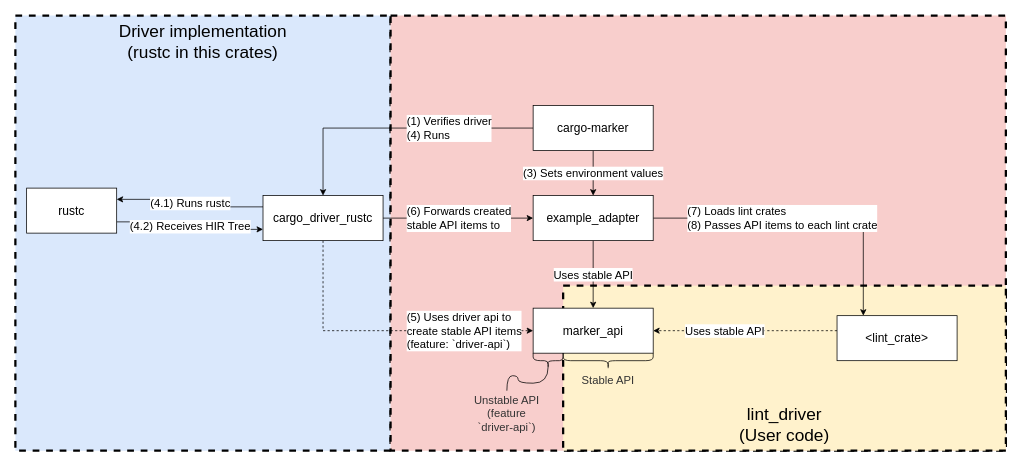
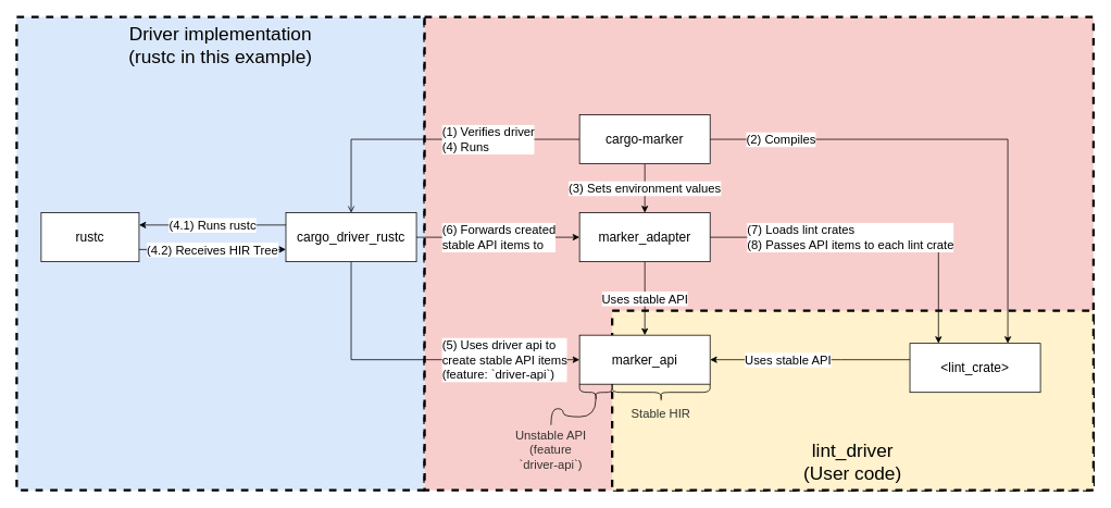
- <mxCell id="27" value="Driver implementation&lt;br style=&quot;font-size: 23px;&quot;&gt;(rustc in this crates)" style="text;html=1;strokeColor=none;fillColor=none;align=center;verticalAlign=middle;whiteSpace=wrap;rounded=0;fontSize=23;" parent="1" vertex="1"><mxGeometry x="130" y="20" width="280" height="70" as="geometry" /></mxCell>
+ <mxCell id="27" value="Driver implementation&lt;br style=&quot;font-size: 23px;&quot;&gt;(rustc in this example)" style="text;html=1;strokeColor=none;fillColor=none;align=center;verticalAlign=middle;whiteSpace=wrap;rounded=0;fontSize=23;" parent="1" vertex="1"><mxGeometry x="130" y="20" width="280" height="70" as="geometry" /></mxCell>
+ <mxCell id="6" value="(2) Compiles" style="edgeStyle=orthogonalEdgeStyle;rounded=0;orthogonalLoop=1;jettySize=auto;html=1;entryX=0.75;entryY=0;entryDx=0;entryDy=0;align=left;fontSize=15;" parent="1" source="8" target="18" edge="1"><mxGeometry x="-0.86" relative="1" as="geometry"><mxPoint as="offset" /></mxGeometry></mxCell>
- <mxCell id="7" value="(1) Verifies driver&lt;br style=&quot;font-size: 15px;&quot;&gt;&lt;div style=&quot;font-size: 15px;&quot;&gt;(4) Runs&lt;/div&gt;" style="edgeStyle=orthogonalEdgeStyle;rounded=0;orthogonalLoop=1;jettySize=auto;html=1;entryX=0.5;entryY=0;entryDx=0;entryDy=0;spacing=2;align=left;fontSize=15;" parent="1" source="8" target="16" edge="1"><mxGeometry x="-0.081" relative="1" as="geometry"><mxPoint as="offset" /></mxGeometry></mxCell>
+ <mxCell id="7" value="(1) Verifies driver&lt;br style=&quot;font-size: 15px;&quot;&gt;&lt;div style=&quot;font-size: 15px;&quot;&gt;(4) Runs&lt;/div&gt;" style="edgeStyle=orthogonalEdgeStyle;rounded=0;orthogonalLoop=1;jettySize=auto;html=1;entryX=0.5;entryY=0;entryDx=0;entryDy=0;spacing=2;align=left;fontSize=15;endArrow=open;" parent="1" source="8" target="16" edge="1"><mxGeometry x="-0.081" relative="1" as="geometry"><mxPoint as="offset" /></mxGeometry></mxCell>
- <mxCell id="20" value="rustc" style="rounded=0;whiteSpace=wrap;html=1;fontSize=16;fontStyle=0" parent="1" vertex="1"><mxGeometry x="35" y="250" width="120" height="60" as="geometry" /></mxCell>
+ <mxCell id="20" value="rustc" style="rounded=0;whiteSpace=wrap;html=1;fontSize=16;fontStyle=0" parent="1" vertex="1"><mxGeometry x="50" y="260" width="120" height="60" as="geometry" /></mxCell>
- <mxCell id="12" value="example_adapter" style="rounded=0;whiteSpace=wrap;html=1;fontSize=16;fontStyle=0" parent="1" vertex="1"><mxGeometry x="710" y="260" width="160" height="60" as="geometry" /></mxCell>
+ <mxCell id="12" value="marker_adapter" style="rounded=0;whiteSpace=wrap;html=1;fontSize=16;fontStyle=0" parent="1" vertex="1"><mxGeometry x="710" y="260" width="160" height="60" as="geometry" /></mxCell>
- <mxCell id="13" value="(5) Uses driver api to&lt;br style=&quot;font-size: 15px;&quot;&gt;create stable API items&lt;br style=&quot;font-size: 15px;&quot;&gt;(feature: `driver-api`)" style="edgeStyle=orthogonalEdgeStyle;rounded=0;orthogonalLoop=1;jettySize=auto;html=1;entryX=0;entryY=0.5;entryDx=0;entryDy=0;align=left;fontSize=15;dashed=1;" parent="1" source="16" target="9" edge="1"><mxGeometry x="0.15" relative="1" as="geometry"><Array as="points"><mxPoint x="430" y="440" /></Array><mxPoint as="offset" /></mxGeometry></mxCell>
+ <mxCell id="13" value="(5) Uses driver api to&lt;br style=&quot;font-size: 15px;&quot;&gt;create stable API items&lt;br style=&quot;font-size: 15px;&quot;&gt;(feature: `driver-api`)" style="edgeStyle=orthogonalEdgeStyle;rounded=0;orthogonalLoop=1;jettySize=auto;html=1;entryX=0;entryY=0.5;entryDx=0;entryDy=0;align=left;fontSize=15;" parent="1" source="16" target="9" edge="1"><mxGeometry x="0.15" relative="1" as="geometry"><Array as="points"><mxPoint x="430" y="440" /></Array><mxPoint as="offset" /></mxGeometry></mxCell>
- <mxCell id="17" value="Uses stable API" style="edgeStyle=orthogonalEdgeStyle;rounded=0;orthogonalLoop=1;jettySize=auto;html=1;entryX=1;entryY=0.5;entryDx=0;entryDy=0;align=left;fontSize=15;dashed=1;" parent="1" source="18" target="9" edge="1"><mxGeometry x="0.667" relative="1" as="geometry"><Array as="points"><mxPoint x="1030" y="440" /></Array><mxPoint as="offset" /></mxGeometry></mxCell>
+ <mxCell id="17" value="Uses stable API" style="edgeStyle=orthogonalEdgeStyle;rounded=0;orthogonalLoop=1;jettySize=auto;html=1;entryX=1;entryY=0.5;entryDx=0;entryDy=0;align=left;fontSize=15;" parent="1" source="18" target="9" edge="1"><mxGeometry x="0.667" relative="1" as="geometry"><Array as="points"><mxPoint x="1030" y="440" /></Array><mxPoint as="offset" /></mxGeometry></mxCell>
- <mxCell id="26" value="&lt;font style=&quot;font-size: 15px;&quot;&gt;Stable API&lt;br style=&quot;font-size: 15px;&quot;&gt;&lt;/font&gt;" style="text;html=1;align=center;verticalAlign=middle;whiteSpace=wrap;rounded=0;fillColor=none;fontColor=#333333;strokeColor=none;fontSize=15;" parent="1" vertex="1"><mxGeometry x="765" y="490" width="90" height="30" as="geometry" /></mxCell>
+ <mxCell id="26" value="&lt;font style=&quot;font-size: 15px;&quot;&gt;Stable HIR&lt;br style=&quot;font-size: 15px;&quot;&gt;&lt;/font&gt;" style="text;html=1;align=center;verticalAlign=middle;whiteSpace=wrap;rounded=0;fillColor=none;fontColor=#333333;strokeColor=none;fontSize=15;" parent="1" vertex="1"><mxGeometry x="765" y="490" width="90" height="30" as="geometry" /></mxCell>
